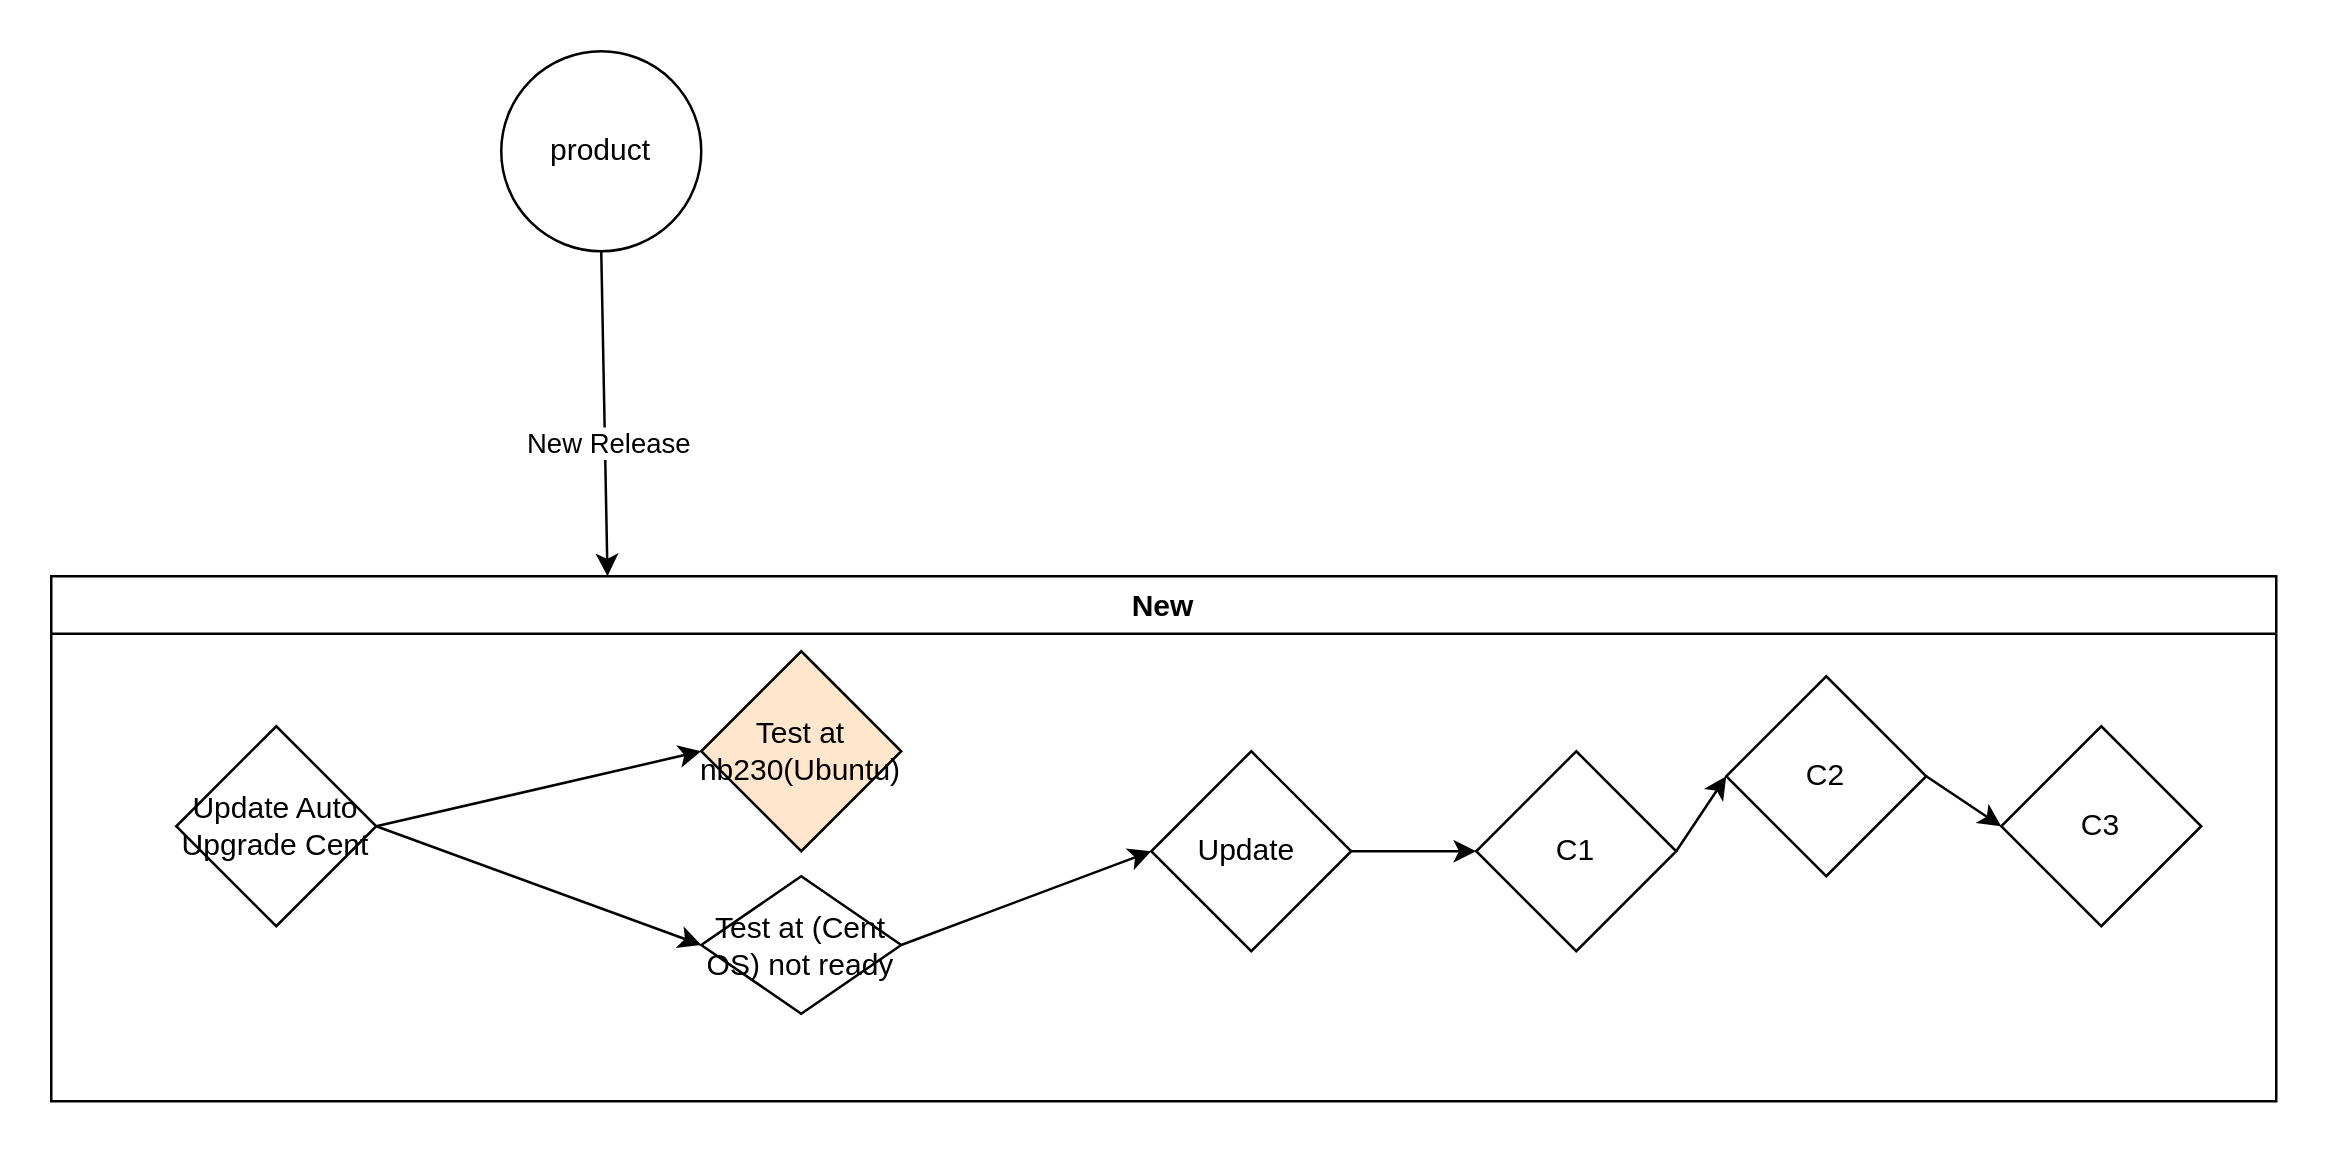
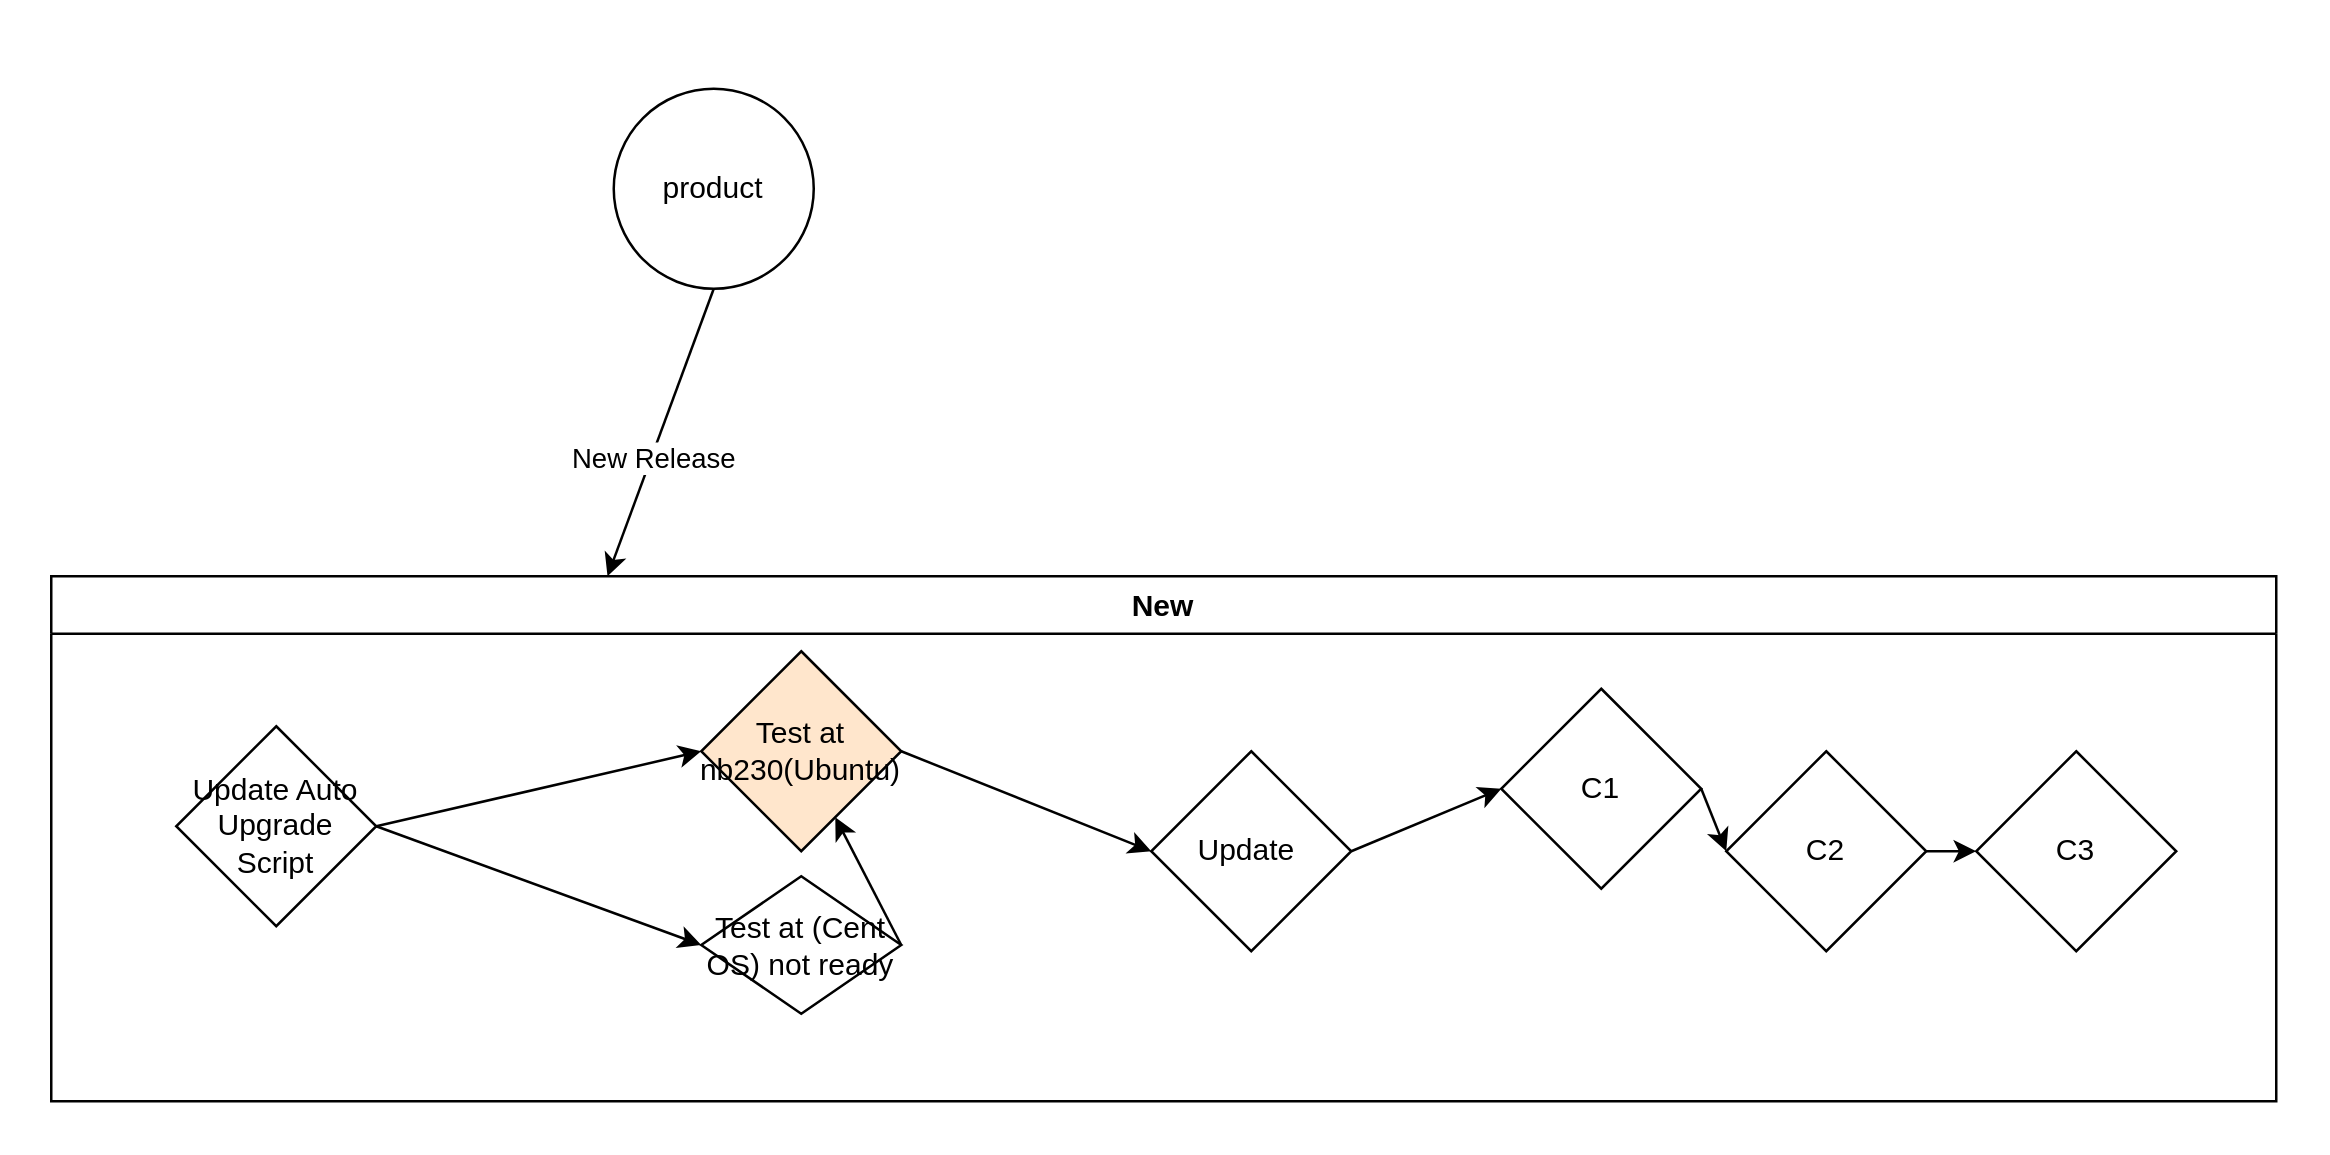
- <mxCell id="2" value="product" style="ellipse;whiteSpace=wrap;html=1;aspect=fixed;" vertex="1" parent="1"><mxGeometry x="200" y="20" width="80" height="80" as="geometry" /></mxCell>
+ <mxCell id="2" value="product" style="ellipse;whiteSpace=wrap;html=1;aspect=fixed;" vertex="1" parent="1"><mxGeometry x="245" y="35" width="80" height="80" as="geometry" /></mxCell>
- <mxCell id="16" value="C2" style="rhombus;whiteSpace=wrap;html=1;" vertex="1" parent="5"><mxGeometry x="670" y="40" width="80" height="80" as="geometry" /></mxCell>
+ <mxCell id="16" value="C2" style="rhombus;whiteSpace=wrap;html=1;" vertex="1" parent="5"><mxGeometry x="670" y="70" width="80" height="80" as="geometry" /></mxCell>
+ <mxCell id="13" value="" style="endArrow=classic;html=1;rounded=0;exitX=1;exitY=0.5;exitDx=0;exitDy=0;entryX=0;entryY=0.5;entryDx=0;entryDy=0;" edge="1" parent="5" source="8" target="11"><mxGeometry width="50" height="50" relative="1" as="geometry"><mxPoint x="60" y="210" as="sourcePoint" /><mxPoint x="110" y="160" as="targetPoint" /></mxGeometry></mxCell>
- <mxCell id="6" value="Update Auto Upgrade Cent" style="rhombus;whiteSpace=wrap;html=1;" vertex="1" parent="5"><mxGeometry x="50" y="60" width="80" height="80" as="geometry" /></mxCell>
+ <mxCell id="6" value="Update Auto Upgrade Script" style="rhombus;whiteSpace=wrap;html=1;" vertex="1" parent="5"><mxGeometry x="50" y="60" width="80" height="80" as="geometry" /></mxCell>
- <mxCell id="17" value="C3" style="rhombus;whiteSpace=wrap;html=1;" vertex="1" parent="5"><mxGeometry x="780" y="60" width="80" height="80" as="geometry" /></mxCell>
+ <mxCell id="17" value="C3" style="rhombus;whiteSpace=wrap;html=1;" vertex="1" parent="5"><mxGeometry x="770" y="70" width="80" height="80" as="geometry" /></mxCell>
- <mxCell id="14" value="C1" style="rhombus;whiteSpace=wrap;html=1;" vertex="1" parent="5"><mxGeometry x="570" y="70" width="80" height="80" as="geometry" /></mxCell>
+ <mxCell id="14" value="C1" style="rhombus;whiteSpace=wrap;html=1;" vertex="1" parent="5"><mxGeometry x="580" y="45" width="80" height="80" as="geometry" /></mxCell>
- <mxCell id="12" value="" style="endArrow=classic;html=1;rounded=0;exitX=1;exitY=0.5;exitDx=0;exitDy=0;entryX=0;entryY=0.5;entryDx=0;entryDy=0;" edge="1" parent="5" source="9" target="11"><mxGeometry width="50" height="50" relative="1" as="geometry"><mxPoint x="60" y="210" as="sourcePoint" /><mxPoint x="420" y="120" as="targetPoint" /></mxGeometry></mxCell>
+ <mxCell id="12" value="" style="endArrow=classic;html=1;rounded=0;exitX=1;exitY=0.5;exitDx=0;exitDy=0;" edge="1" parent="5" source="9" target="8"><mxGeometry width="50" height="50" relative="1" as="geometry"><mxPoint x="60" y="210" as="sourcePoint" /><mxPoint x="420" y="120" as="targetPoint" /></mxGeometry></mxCell>
